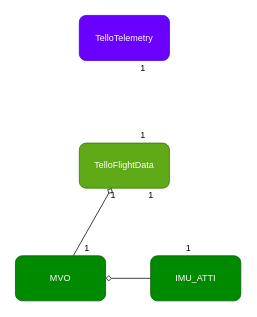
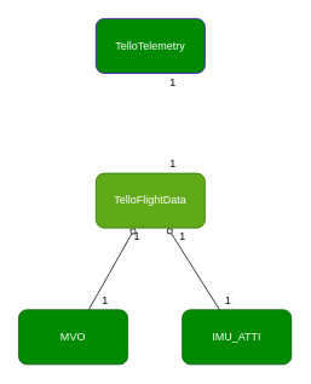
- <mxCell id="2" value="TelloTelemetry" style="rounded=1;whiteSpace=wrap;html=1;fillColor=#6a00ff;strokeColor=#3700CC;fontColor=#ffffff;" parent="1" vertex="1"><mxGeometry x="105" y="20" width="120" height="60" as="geometry" /></mxCell>
+ <mxCell id="2" value="TelloTelemetry" style="rounded=1;whiteSpace=wrap;html=1;fillColor=#008a00;strokeColor=#3700CC;fontColor=#ffffff;" parent="1" vertex="1"><mxGeometry x="105" y="20" width="120" height="60" as="geometry" /></mxCell>
- <mxCell id="4" value="" style="edgeStyle=none;rounded=0;orthogonalLoop=1;jettySize=auto;html=1;endArrow=diamond;endFill=0;" parent="1" source="9" target="8" edge="1"><mxGeometry relative="1" as="geometry" /></mxCell>
+ <mxCell id="4" value="" style="edgeStyle=none;rounded=0;orthogonalLoop=1;jettySize=auto;html=1;endArrow=diamond;endFill=0;" parent="1" source="9" target="5" edge="1"><mxGeometry relative="1" as="geometry" /></mxCell>
